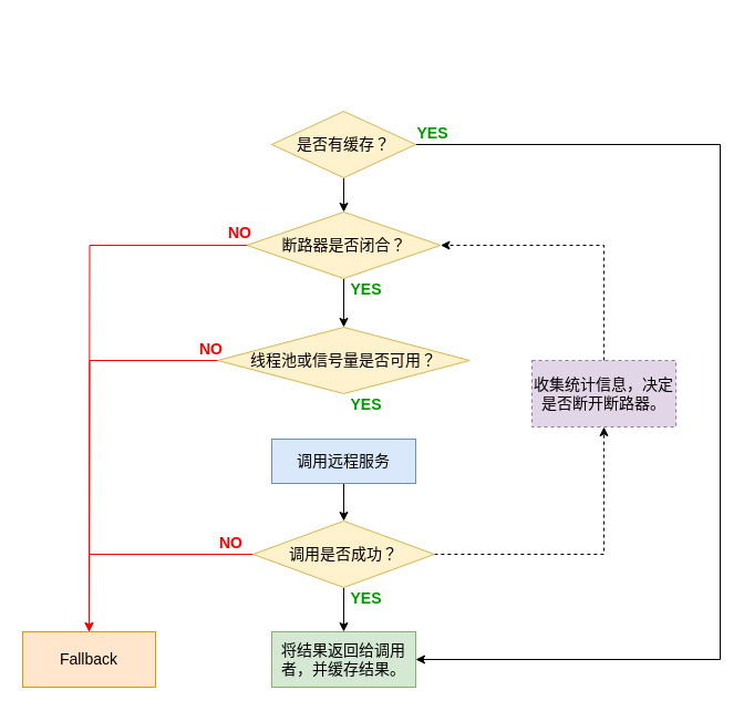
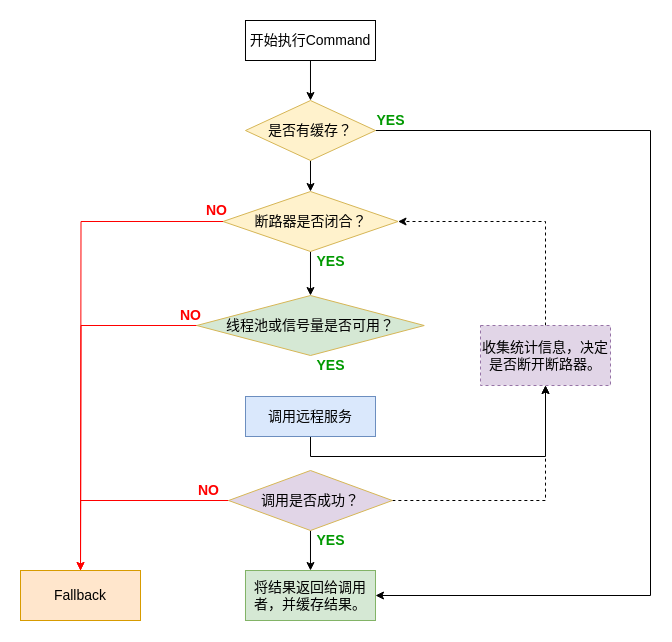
+ <mxCell id="3" value="开始执行Command" style="rounded=0;whiteSpace=wrap;html=1;fontSize=14;flipV=0;" vertex="1" parent="1"><mxGeometry x="244.99" y="20" width="130" height="40" as="geometry" /></mxCell>
+ <mxCell id="2" style="edgeStyle=orthogonalEdgeStyle;rounded=0;orthogonalLoop=1;jettySize=auto;html=1;exitX=0.5;exitY=1;exitDx=0;exitDy=0;fontSize=14;" edge="1" parent="1" source="3" target="6"><mxGeometry relative="1" as="geometry" /></mxCell>
- <mxCell id="14" value="线程池或信号量是否可用？" style="rhombus;whiteSpace=wrap;html=1;fontSize=14;fillColor=#fff2cc;strokeColor=#d6b656;flipV=0;" vertex="1" parent="1"><mxGeometry x="196.24" y="295" width="227.5" height="60" as="geometry" /></mxCell>
+ <mxCell id="14" value="线程池或信号量是否可用？" style="rhombus;whiteSpace=wrap;html=1;fontSize=14;fillColor=#d5e8d4;strokeColor=#d6b656;flipV=0;" vertex="1" parent="1"><mxGeometry x="196.24" y="295" width="227.5" height="60" as="geometry" /></mxCell>
- <mxCell id="15" style="edgeStyle=orthogonalEdgeStyle;rounded=0;orthogonalLoop=1;jettySize=auto;html=1;exitX=0.5;exitY=1;exitDx=0;exitDy=0;entryX=0.5;entryY=0;entryDx=0;entryDy=0;fontSize=14;fontColor=#FF0000;" edge="1" parent="1" source="16" target="20"><mxGeometry relative="1" as="geometry" /></mxCell>
+ <mxCell id="15" style="edgeStyle=orthogonalEdgeStyle;rounded=0;orthogonalLoop=1;jettySize=auto;html=1;exitX=0.5;exitY=1;exitDx=0;exitDy=0;fontSize=14;fontColor=#FF0000;" edge="1" parent="1" source="16" target="28"><mxGeometry relative="1" as="geometry" /></mxCell>
- <mxCell id="20" value="调用是否成功？" style="rhombus;whiteSpace=wrap;html=1;fontSize=14;fillColor=#fff2cc;strokeColor=#d6b656;flipV=0;" vertex="1" parent="1"><mxGeometry x="228.11" y="470" width="163.75" height="60" as="geometry" /></mxCell>
+ <mxCell id="20" value="调用是否成功？" style="rhombus;whiteSpace=wrap;html=1;fontSize=14;fillColor=#e1d5e7;strokeColor=#d6b656;flipV=0;" vertex="1" parent="1"><mxGeometry x="228.11" y="470" width="163.75" height="60" as="geometry" /></mxCell>
